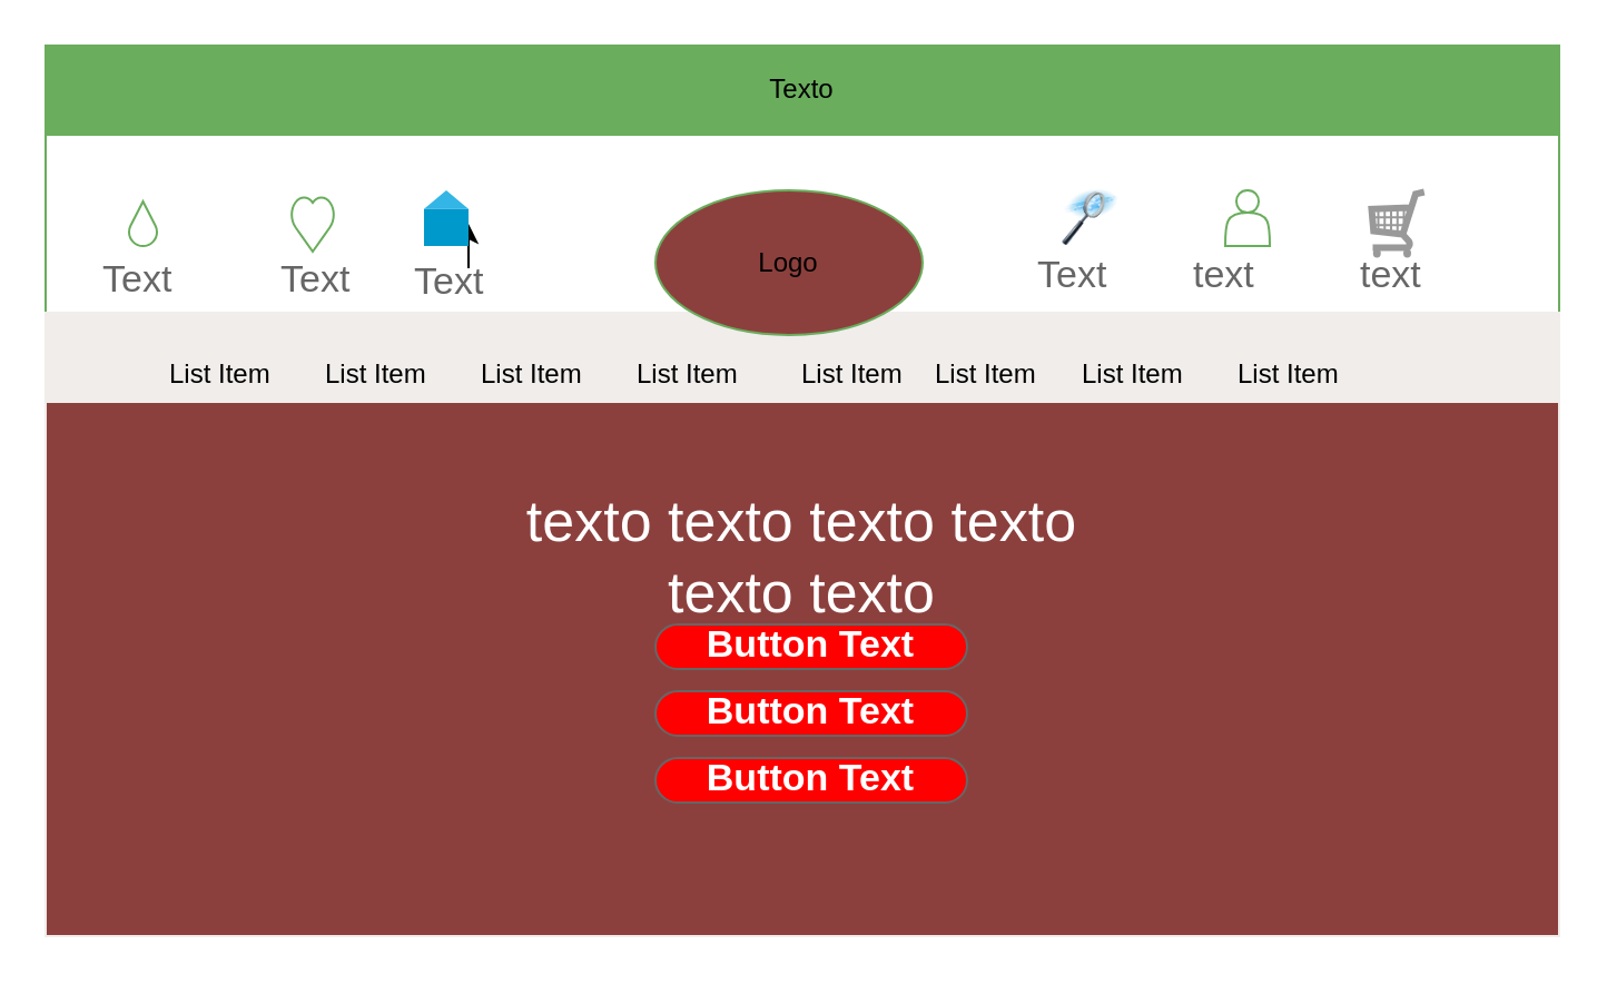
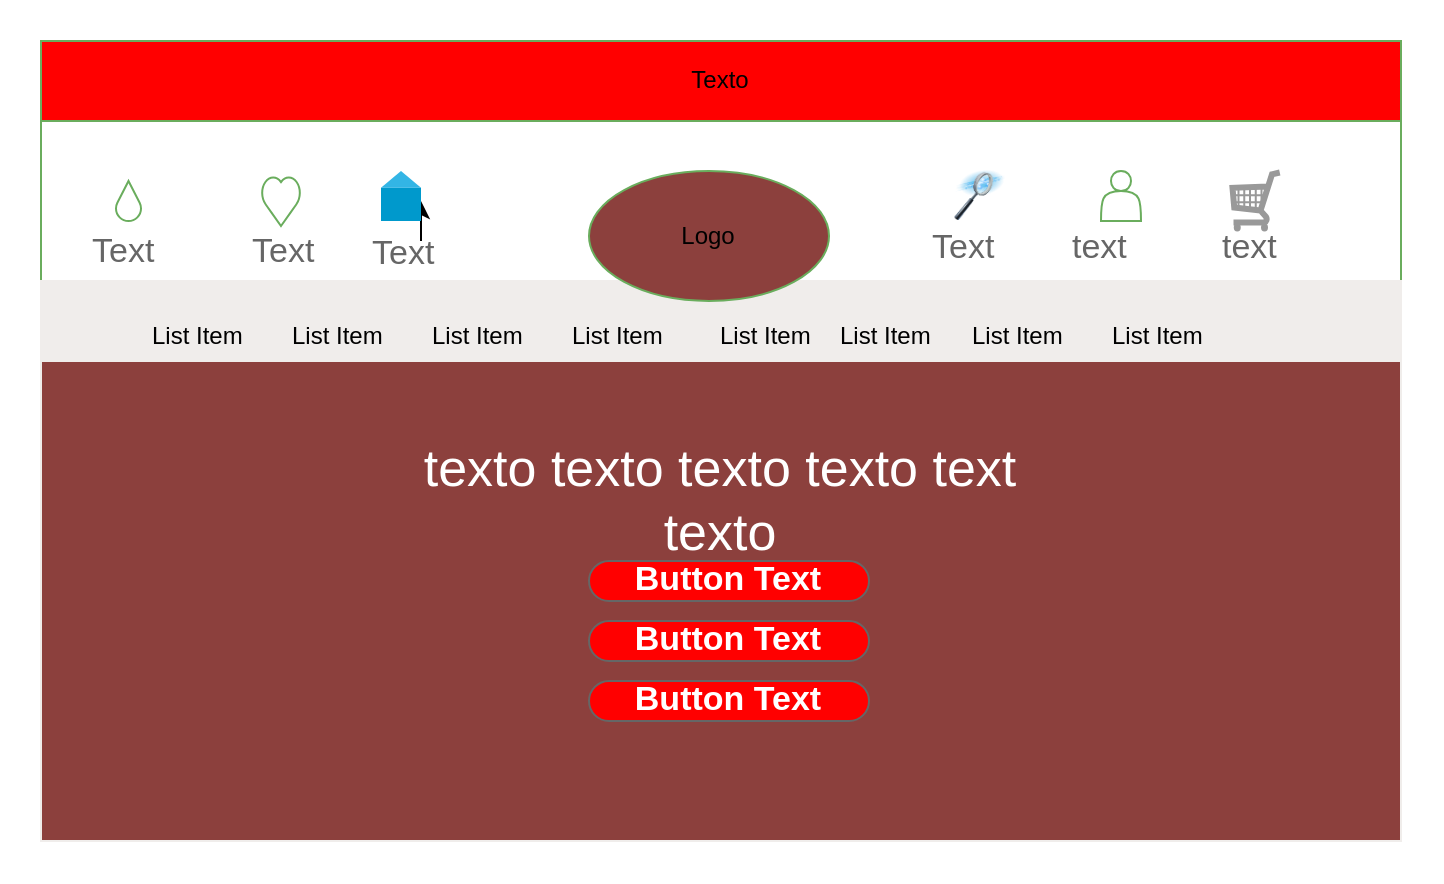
- <mxCell id="2" value="Texto" style="rounded=0;whiteSpace=wrap;html=1;fillColor=#6AAD5D;strokeColor=#6AAD5D;" vertex="1" parent="1"><mxGeometry x="20" y="20" width="680" height="40" as="geometry" /></mxCell>
+ <mxCell id="2" value="Texto" style="rounded=0;whiteSpace=wrap;html=1;fillColor=#ff0000;strokeColor=#6AAD5D;" vertex="1" parent="1"><mxGeometry x="20" y="20" width="680" height="40" as="geometry" /></mxCell>
- <mxCell id="31" value="texto texto texto texto texto texto" style="text;html=1;strokeColor=none;fillColor=none;align=center;verticalAlign=middle;whiteSpace=wrap;rounded=0;fontColor=#FFFFFF;fontSize=26;" vertex="1" parent="1"><mxGeometry x="210" y="220" width="300" height="60" as="geometry" /></mxCell>
+ <mxCell id="31" value="texto texto texto texto text texto" style="text;html=1;strokeColor=none;fillColor=none;align=center;verticalAlign=middle;whiteSpace=wrap;rounded=0;fontColor=#FFFFFF;fontSize=26;" vertex="1" parent="1"><mxGeometry x="210" y="220" width="300" height="60" as="geometry" /></mxCell>
